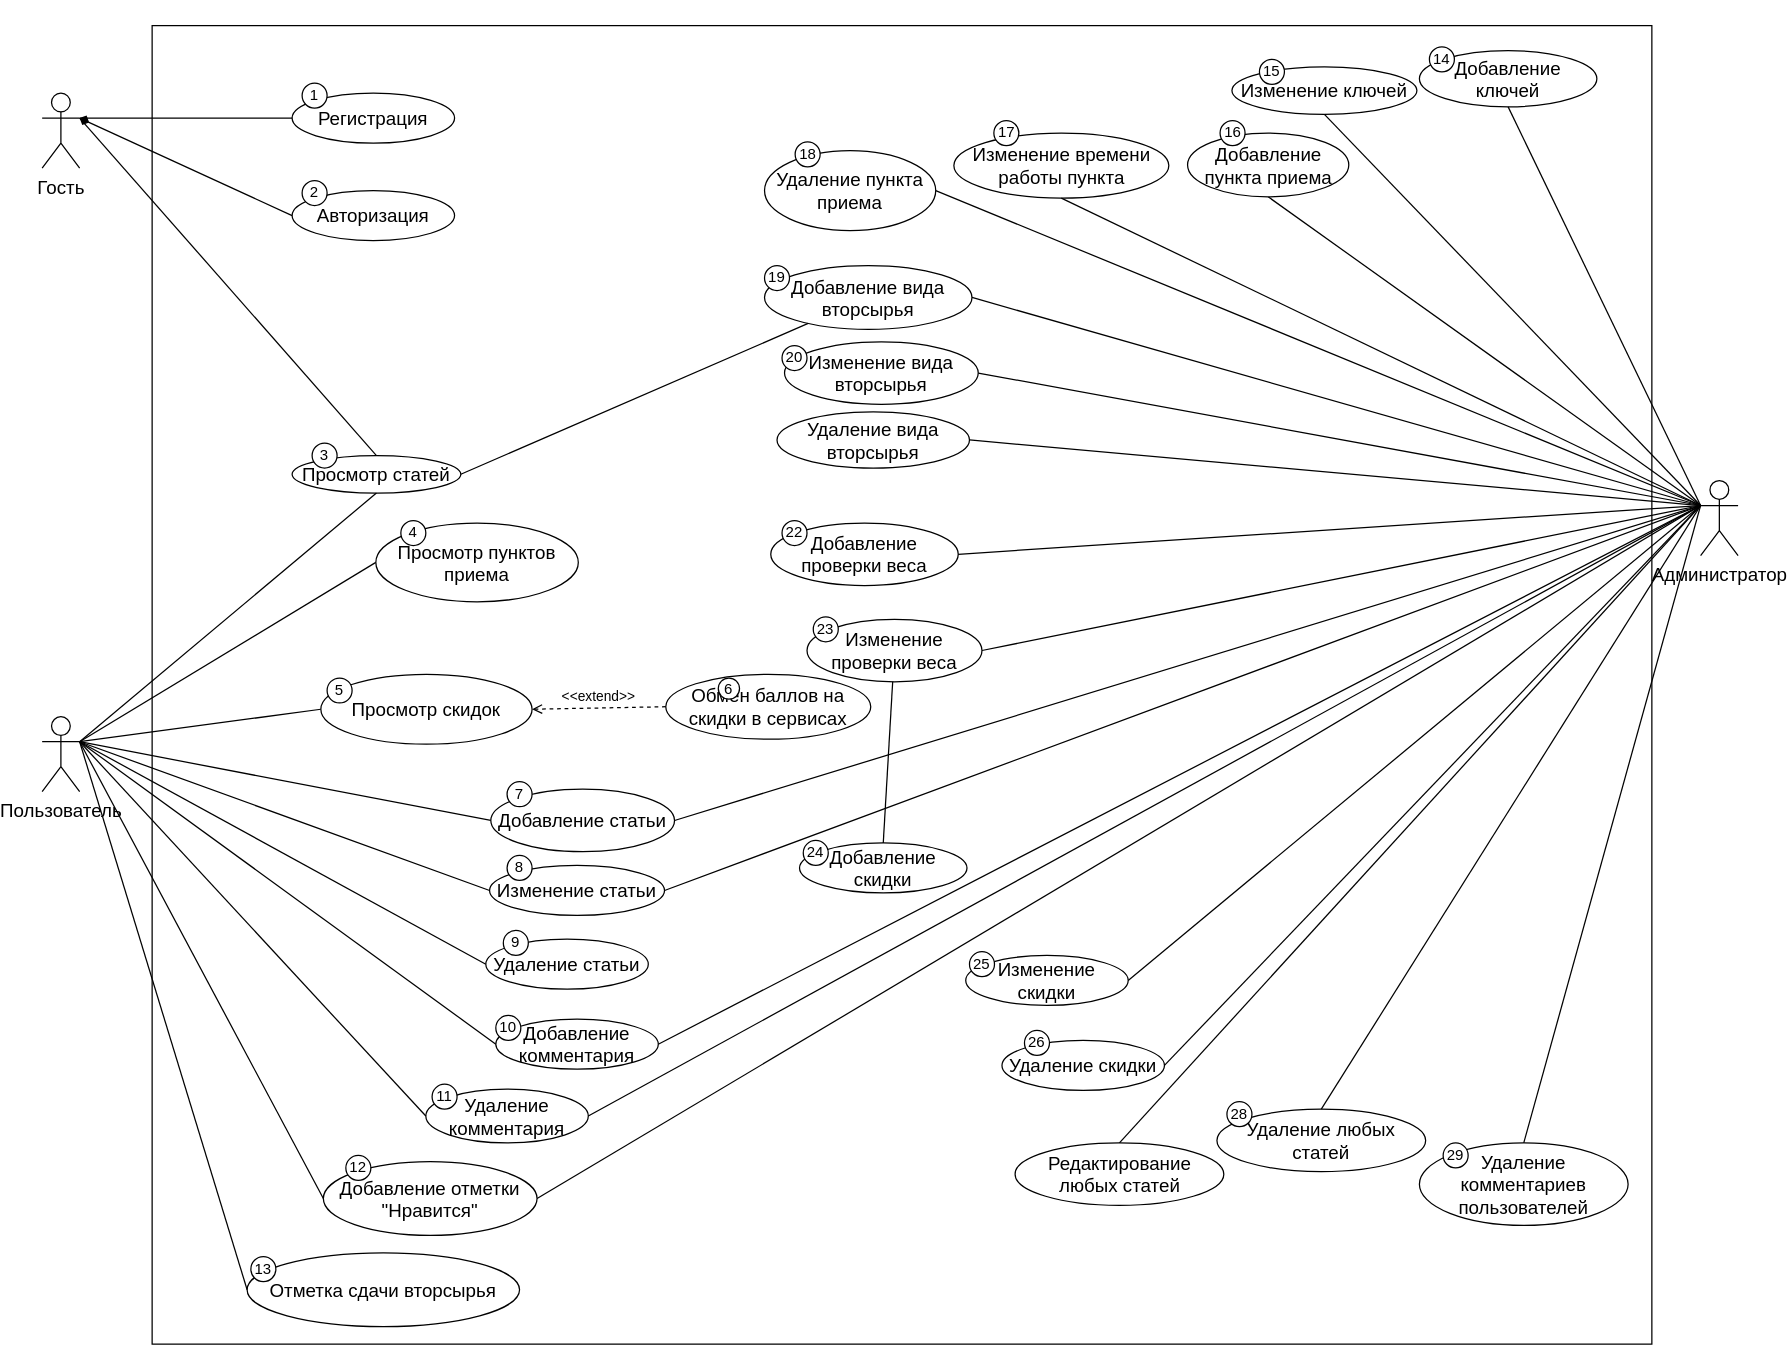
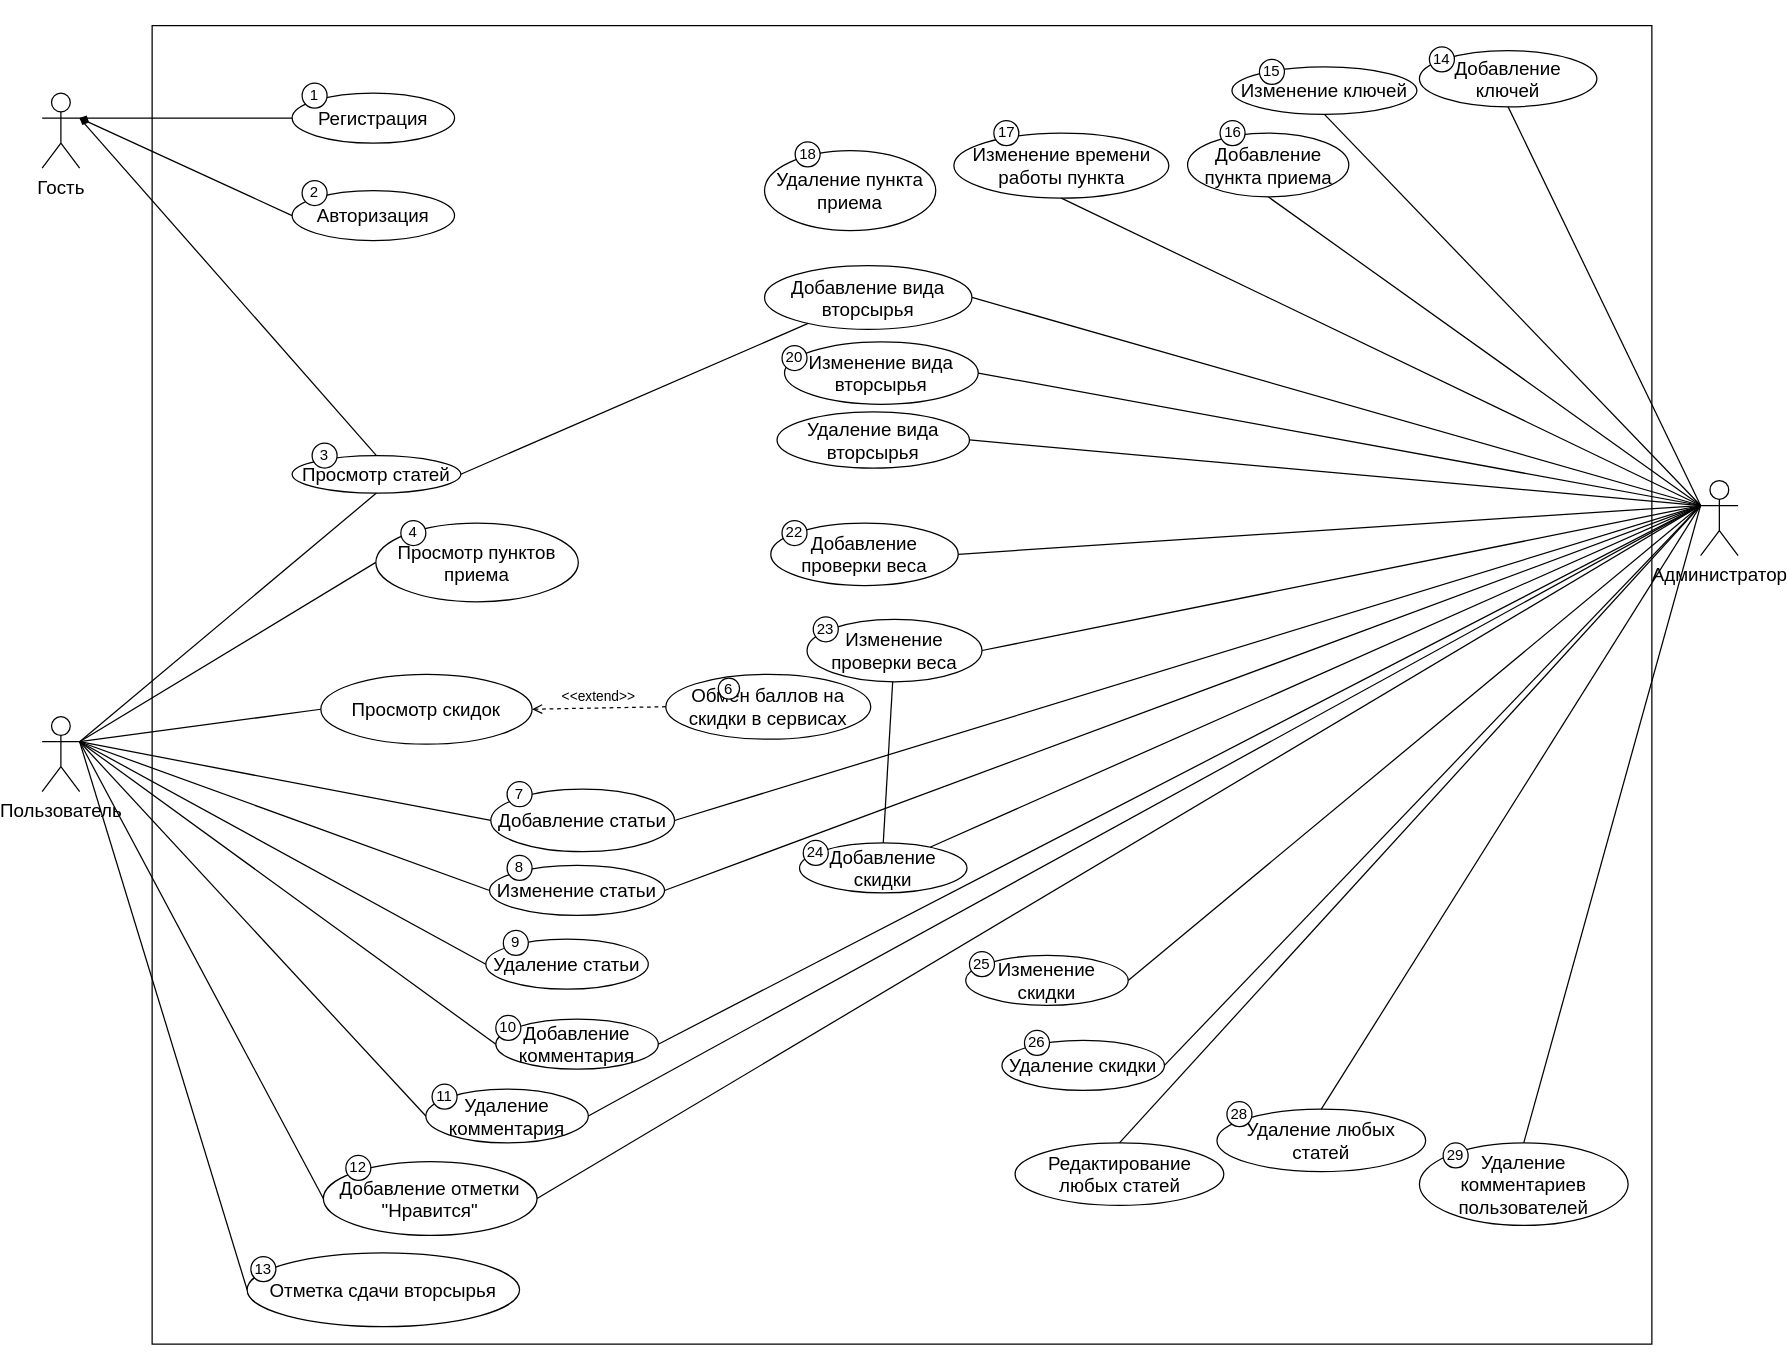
- <mxCell id="80" value="19" style="ellipse;whiteSpace=wrap;html=1;aspect=fixed;" parent="1" vertex="1"><mxGeometry x="598" y="212" width="20" height="20" as="geometry" /></mxCell>
- <mxCell id="53" value="" style="endArrow=none;html=1;rounded=0;entryX=1;entryY=0.5;entryDx=0;entryDy=0;exitX=0;exitY=0.333;exitDx=0;exitDy=0;exitPerimeter=0;fontSize=15;" parent="1" source="4" target="36" edge="1"><mxGeometry width="50" height="50" relative="1" as="geometry"><mxPoint x="1608" y="408.5" as="sourcePoint" /><mxPoint x="1417" y="186" as="targetPoint" /></mxGeometry></mxCell>
+ <mxCell id="53" value="" style="endArrow=none;html=1;rounded=0;exitX=0;exitY=0.333;exitDx=0;exitDy=0;exitPerimeter=0;fontSize=15;" parent="1" source="4" target="40" edge="1"><mxGeometry width="50" height="50" relative="1" as="geometry"><mxPoint x="1608" y="408.5" as="sourcePoint" /><mxPoint x="1417" y="186" as="targetPoint" /></mxGeometry></mxCell>
- <mxCell id="95" value="5" style="ellipse;whiteSpace=wrap;html=1;aspect=fixed;" parent="1" vertex="1"><mxGeometry x="248" y="542" width="20" height="20" as="geometry" /></mxCell>
